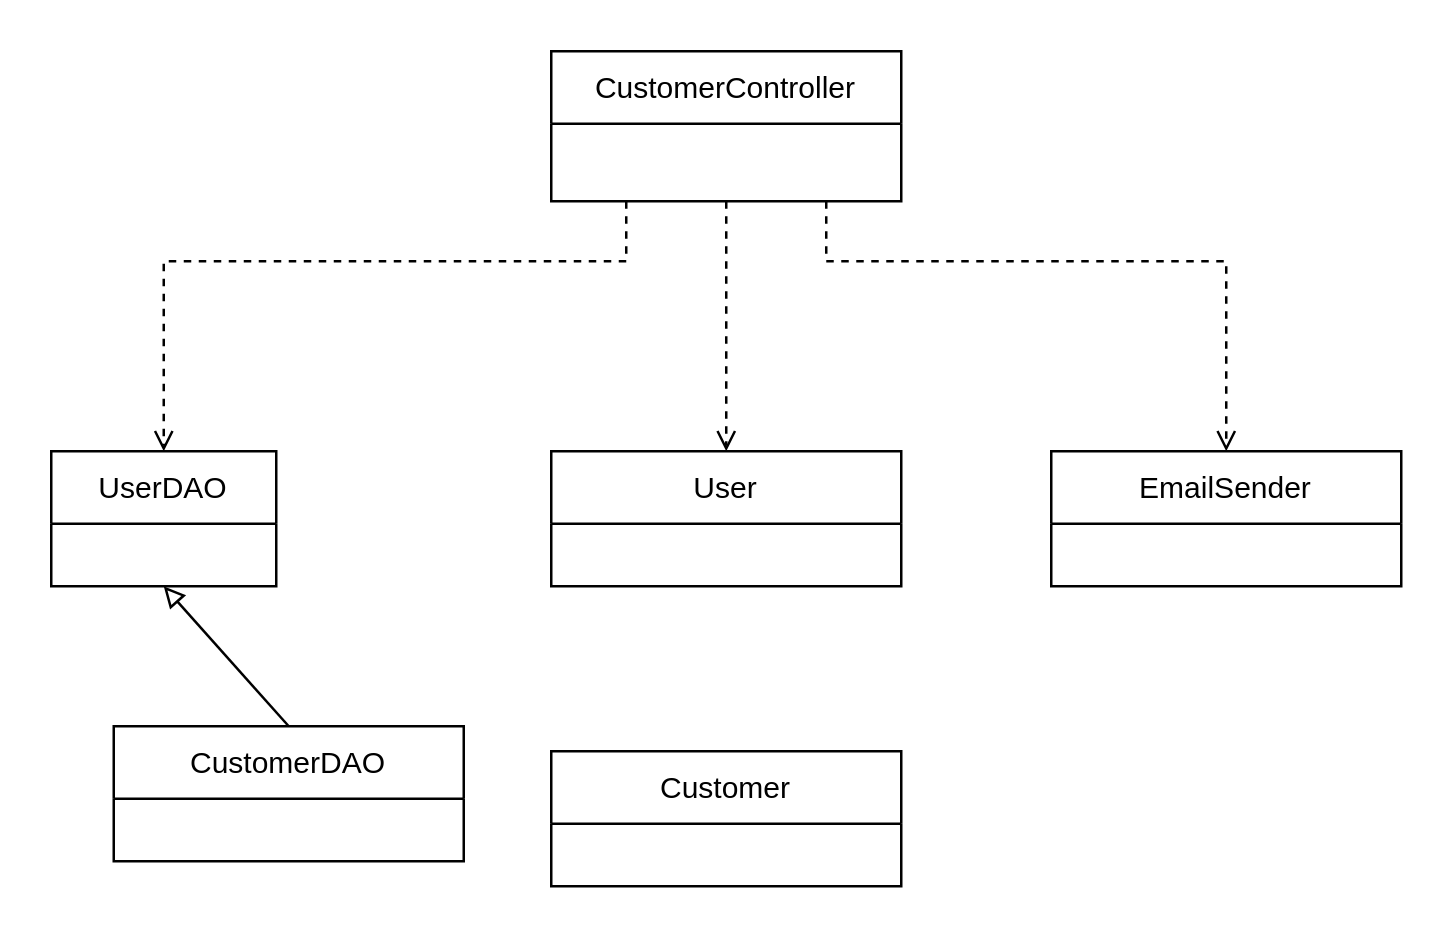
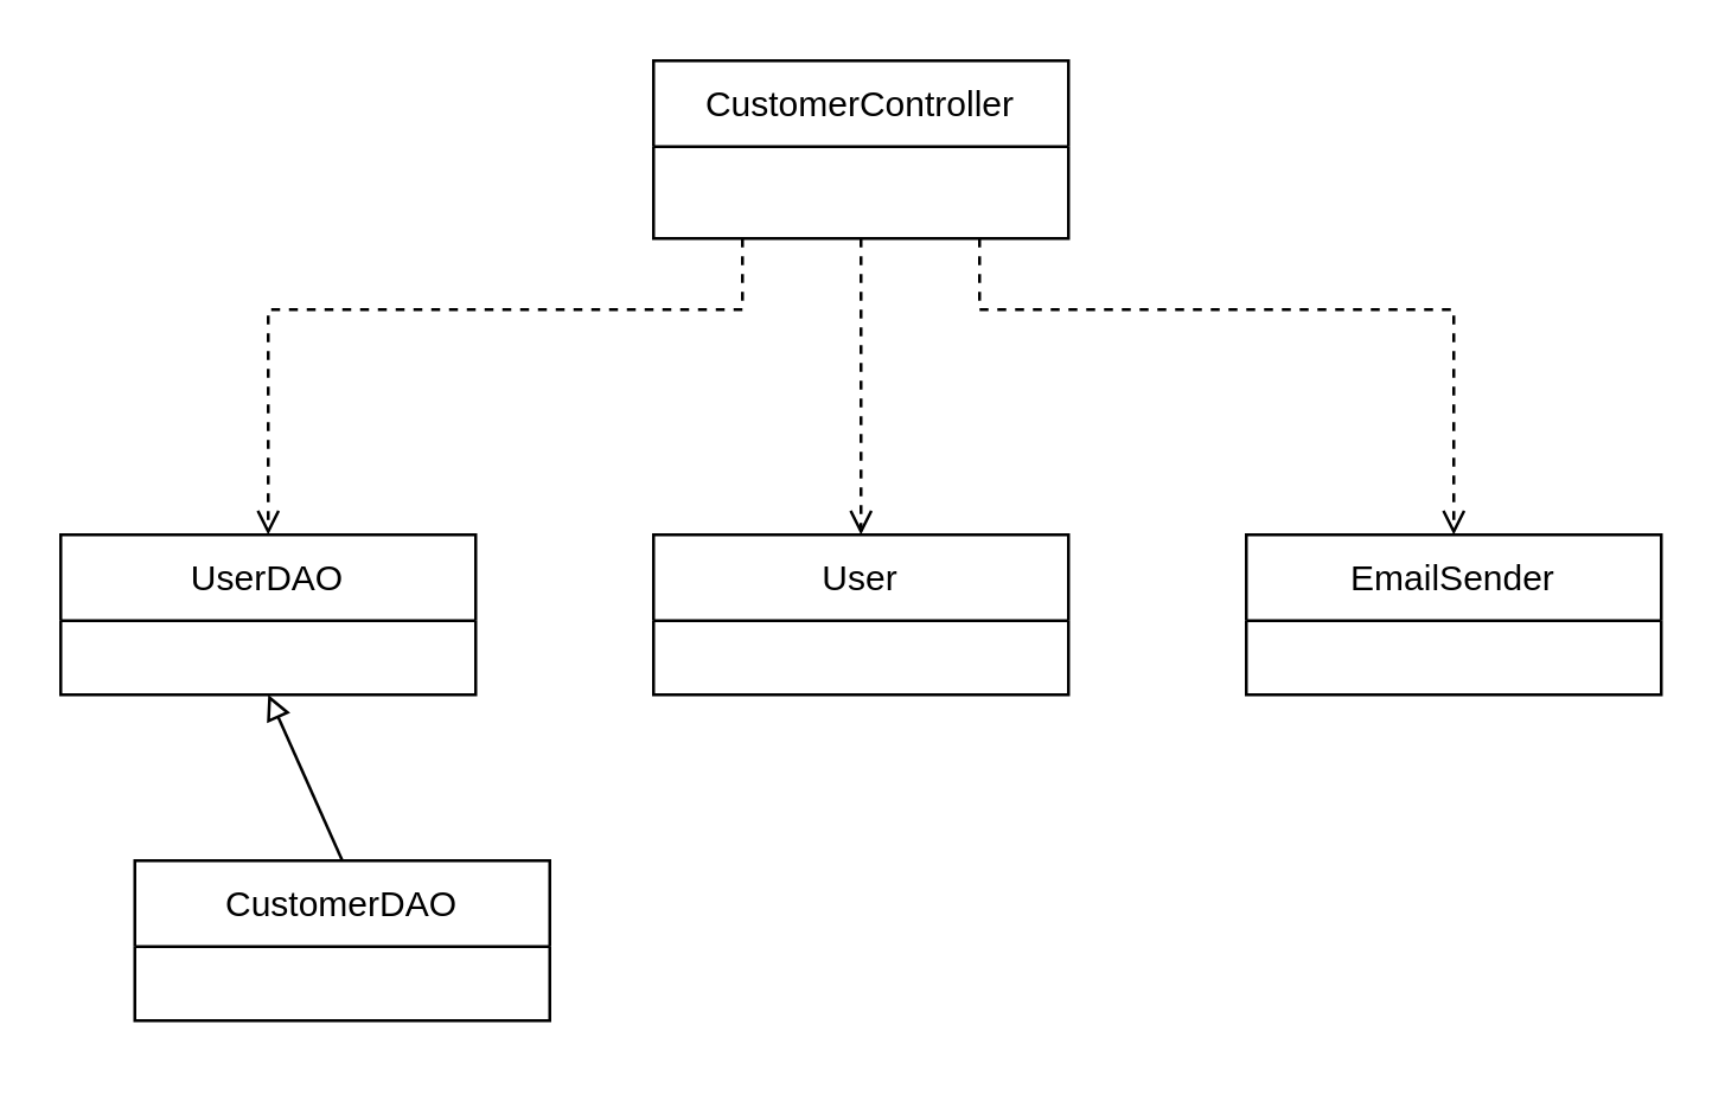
- <mxCell id="4" value="&lt;span style=&quot;font-weight: 400;&quot;&gt;UserDAO&lt;/span&gt;" style="swimlane;fontStyle=1;align=center;verticalAlign=middle;childLayout=stackLayout;horizontal=1;startSize=29;horizontalStack=0;resizeParent=1;resizeParentMax=0;resizeLast=0;collapsible=0;marginBottom=0;html=1;whiteSpace=wrap;" parent="1" vertex="1"><mxGeometry x="20" y="180" width="90" height="54" as="geometry" /></mxCell>
+ <mxCell id="4" value="&lt;span style=&quot;font-weight: 400;&quot;&gt;UserDAO&lt;/span&gt;" style="swimlane;fontStyle=1;align=center;verticalAlign=middle;childLayout=stackLayout;horizontal=1;startSize=29;horizontalStack=0;resizeParent=1;resizeParentMax=0;resizeLast=0;collapsible=0;marginBottom=0;html=1;whiteSpace=wrap;" parent="1" vertex="1"><mxGeometry x="20" y="180" width="140" height="54" as="geometry" /></mxCell>
- <mxCell id="6" value="&lt;span style=&quot;font-weight: normal;&quot;&gt;Customer&lt;/span&gt;" style="swimlane;fontStyle=1;align=center;verticalAlign=middle;childLayout=stackLayout;horizontal=1;startSize=29;horizontalStack=0;resizeParent=1;resizeParentMax=0;resizeLast=0;collapsible=0;marginBottom=0;html=1;whiteSpace=wrap;" vertex="1" parent="1"><mxGeometry x="220" y="300" width="140" height="54" as="geometry" /></mxCell>
